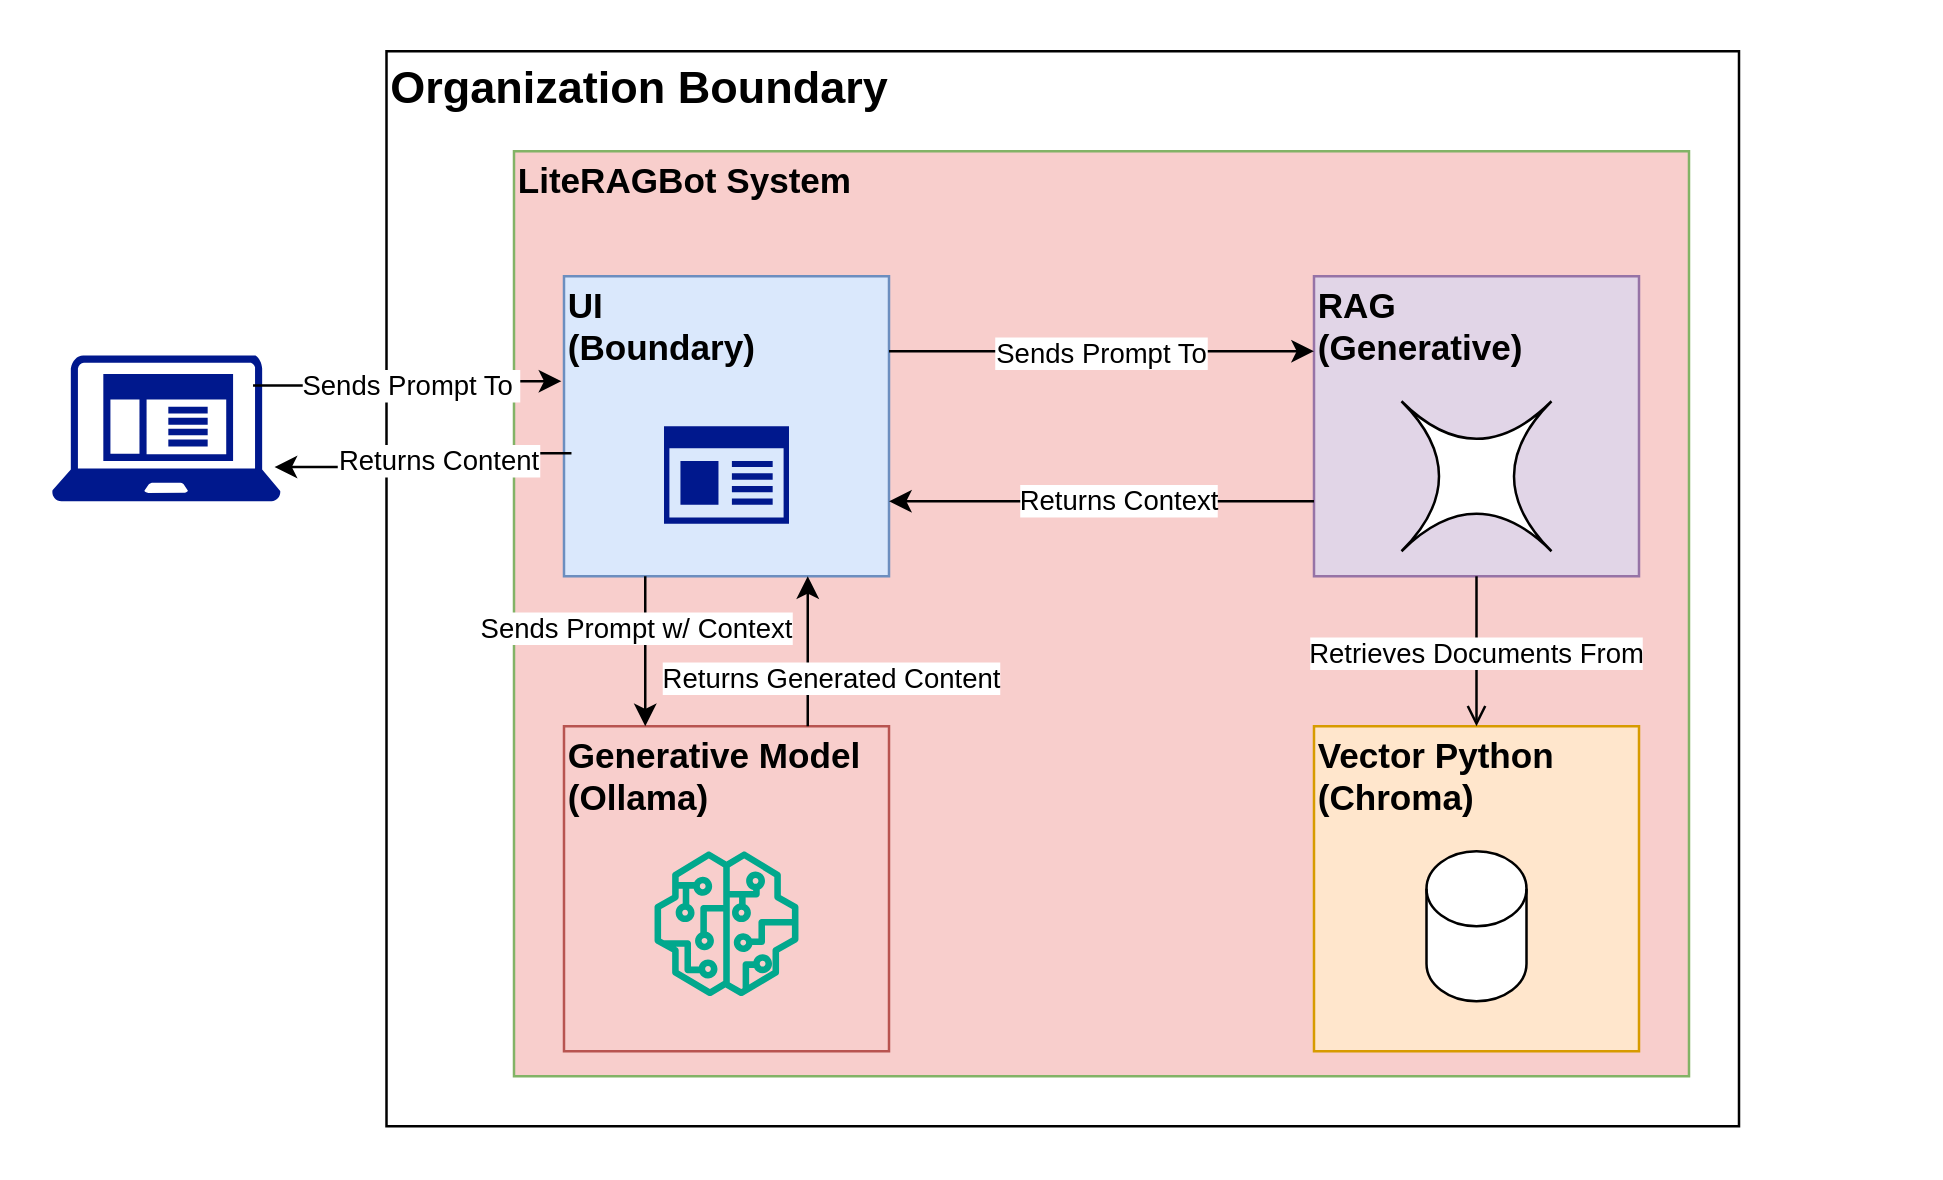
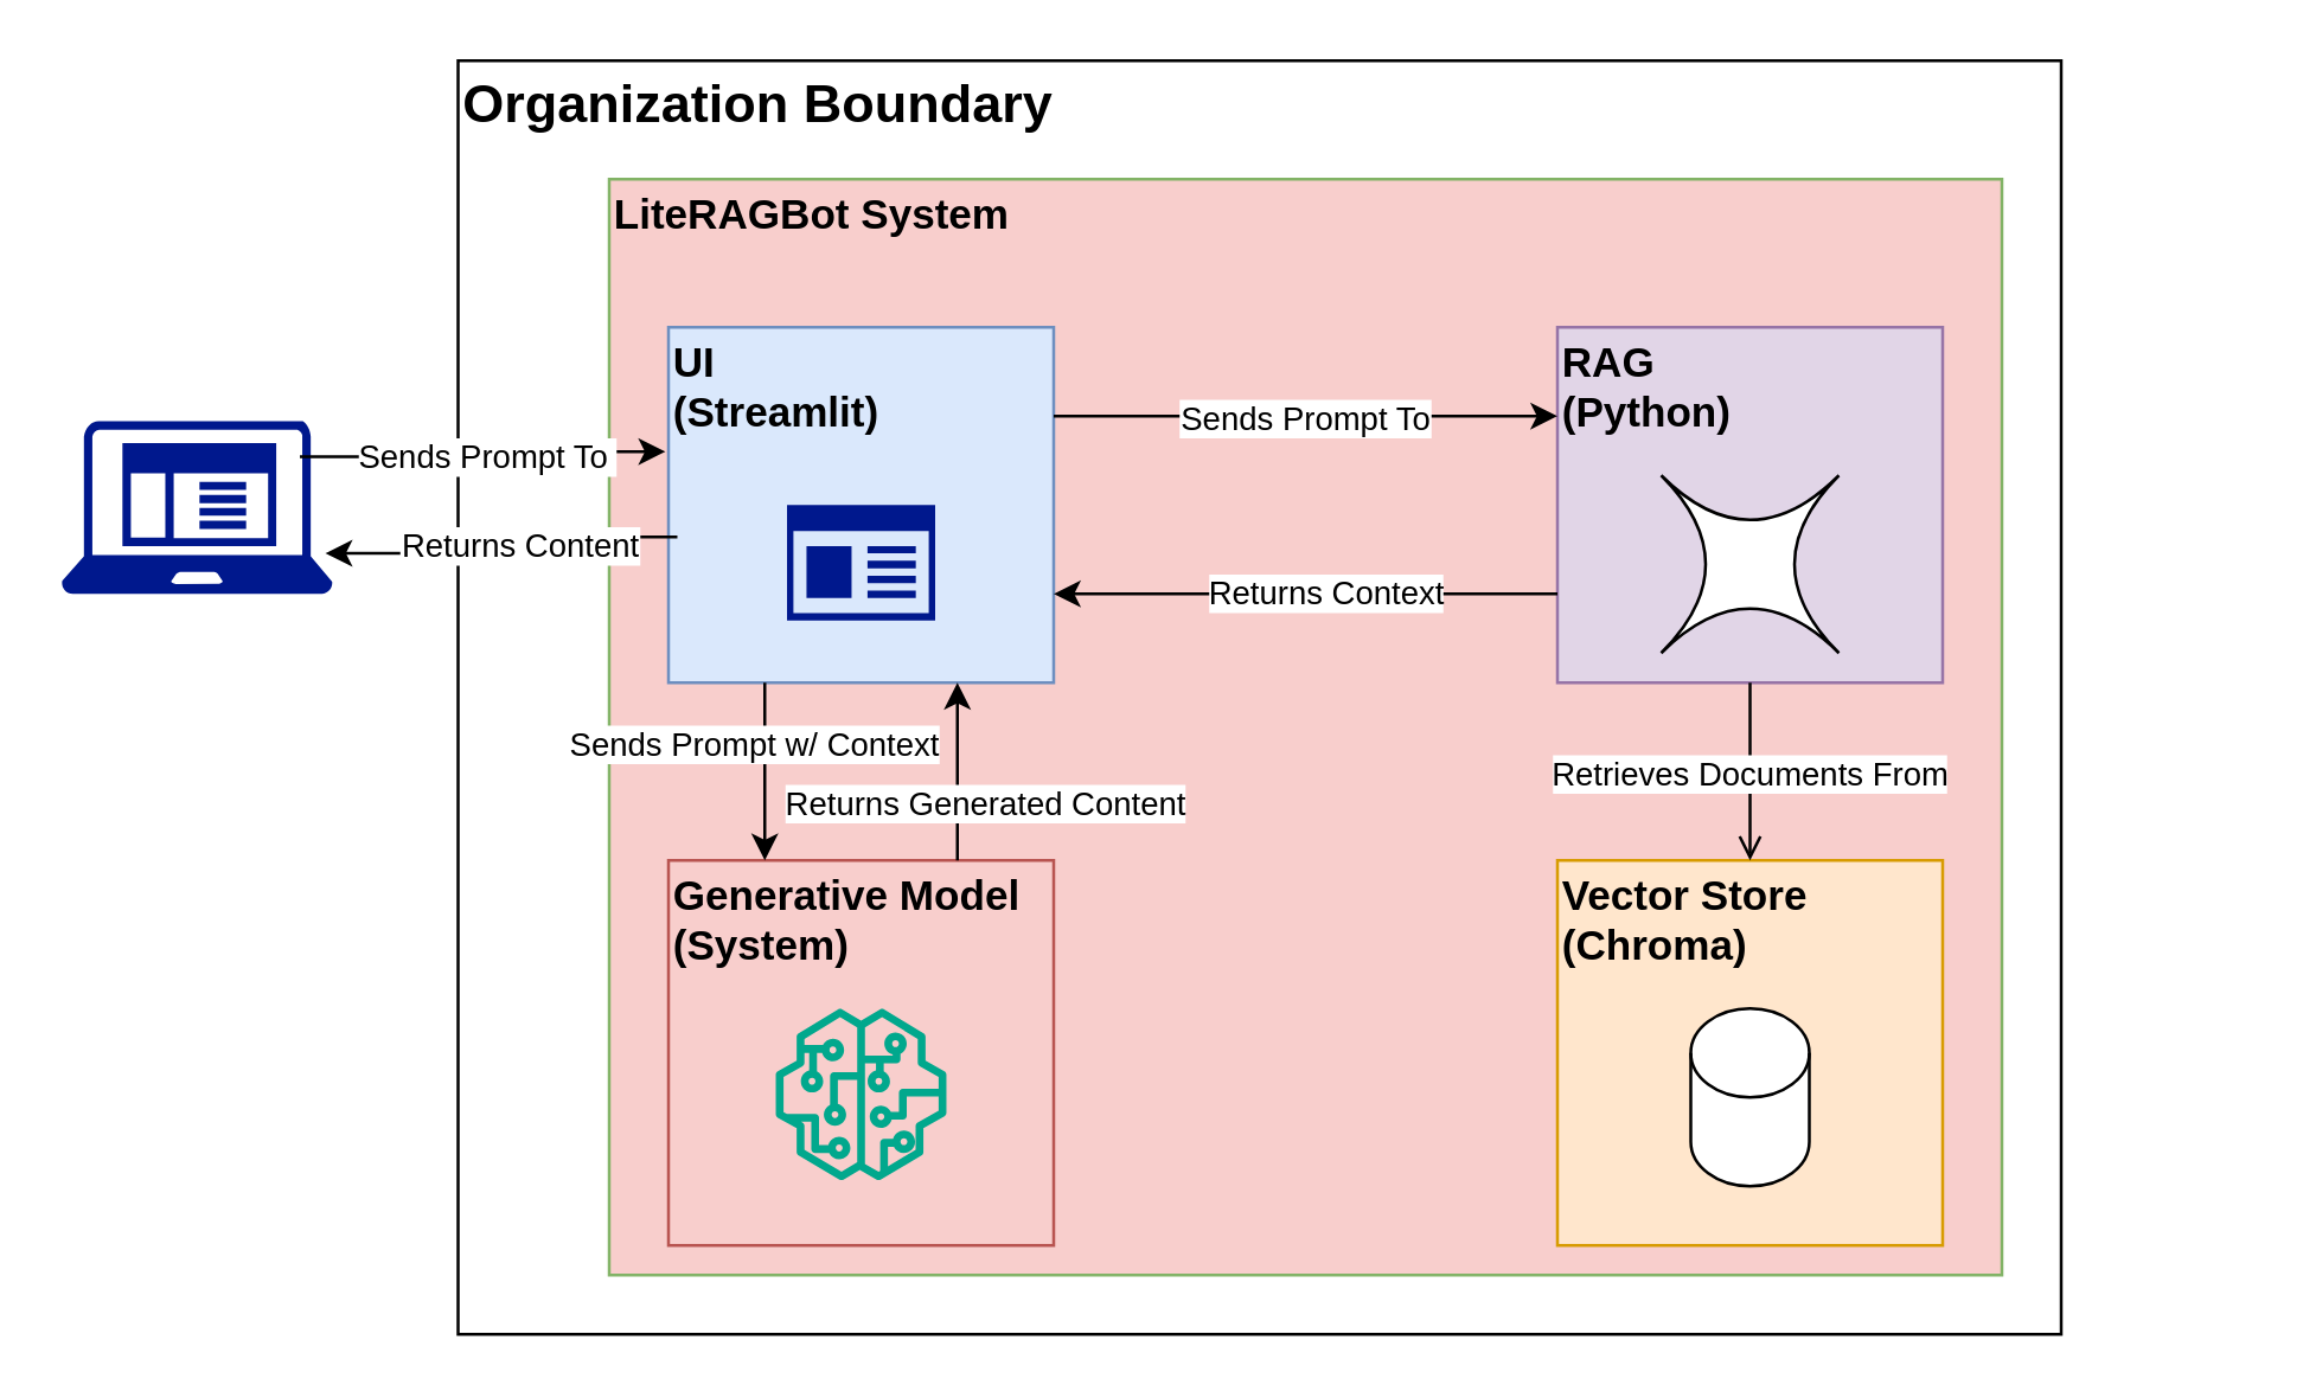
- <mxCell id="6" value="&lt;h3&gt;UI&lt;br&gt;(Boundary)&lt;/h3&gt;" style="rounded=0;whiteSpace=wrap;html=1;align=left;verticalAlign=top;labelPosition=center;verticalLabelPosition=middle;spacing=2;spacingLeft=0;spacingBottom=0;spacingTop=-17;fillColor=#dae8fc;strokeColor=#6c8ebf;" parent="5" vertex="1"><mxGeometry width="130" height="120" as="geometry" /></mxCell>
+ <mxCell id="6" value="&lt;h3&gt;UI&lt;br&gt;(Streamlit)&lt;/h3&gt;" style="rounded=0;whiteSpace=wrap;html=1;align=left;verticalAlign=top;labelPosition=center;verticalLabelPosition=middle;spacing=2;spacingLeft=0;spacingBottom=0;spacingTop=-17;fillColor=#dae8fc;strokeColor=#6c8ebf;" parent="5" vertex="1"><mxGeometry width="130" height="120" as="geometry" /></mxCell>
- <mxCell id="20" value="&lt;h3&gt;RAG&lt;br&gt;(Generative)&lt;/h3&gt;" style="rounded=0;whiteSpace=wrap;html=1;align=left;verticalAlign=top;labelPosition=center;verticalLabelPosition=middle;spacing=2;spacingLeft=0;spacingBottom=0;spacingTop=-17;fillColor=#e1d5e7;strokeColor=#9673a6;" parent="19" vertex="1"><mxGeometry width="130" height="120" as="geometry" /></mxCell>
+ <mxCell id="20" value="&lt;h3&gt;RAG&lt;br&gt;(Python)&lt;/h3&gt;" style="rounded=0;whiteSpace=wrap;html=1;align=left;verticalAlign=top;labelPosition=center;verticalLabelPosition=middle;spacing=2;spacingLeft=0;spacingBottom=0;spacingTop=-17;fillColor=#e1d5e7;strokeColor=#9673a6;" parent="19" vertex="1"><mxGeometry width="130" height="120" as="geometry" /></mxCell>
- <mxCell id="13" value="&lt;h3&gt;Generative Model&lt;br&gt;(Ollama)&lt;/h3&gt;" style="rounded=0;whiteSpace=wrap;html=1;align=left;verticalAlign=top;labelPosition=center;verticalLabelPosition=middle;spacing=2;spacingLeft=0;spacingBottom=0;spacingTop=-17;fillColor=#f8cecc;strokeColor=#b85450;" parent="12" vertex="1"><mxGeometry width="130" height="130" as="geometry" /></mxCell>
+ <mxCell id="13" value="&lt;h3&gt;Generative Model&lt;br&gt;(System)&lt;/h3&gt;" style="rounded=0;whiteSpace=wrap;html=1;align=left;verticalAlign=top;labelPosition=center;verticalLabelPosition=middle;spacing=2;spacingLeft=0;spacingBottom=0;spacingTop=-17;fillColor=#f8cecc;strokeColor=#b85450;" parent="12" vertex="1"><mxGeometry width="130" height="130" as="geometry" /></mxCell>
- <mxCell id="24" value="&lt;h3&gt;Vector Python&lt;br&gt;(Chroma)&lt;/h3&gt;" style="rounded=0;whiteSpace=wrap;html=1;align=left;verticalAlign=top;labelPosition=center;verticalLabelPosition=middle;spacing=2;spacingLeft=0;spacingBottom=0;spacingTop=-17;fillColor=#ffe6cc;strokeColor=#d79b00;" parent="23" vertex="1"><mxGeometry width="130" height="130" as="geometry" /></mxCell>
+ <mxCell id="24" value="&lt;h3&gt;Vector Store&lt;br&gt;(Chroma)&lt;/h3&gt;" style="rounded=0;whiteSpace=wrap;html=1;align=left;verticalAlign=top;labelPosition=center;verticalLabelPosition=middle;spacing=2;spacingLeft=0;spacingBottom=0;spacingTop=-17;fillColor=#ffe6cc;strokeColor=#d79b00;" parent="23" vertex="1"><mxGeometry width="130" height="130" as="geometry" /></mxCell>
